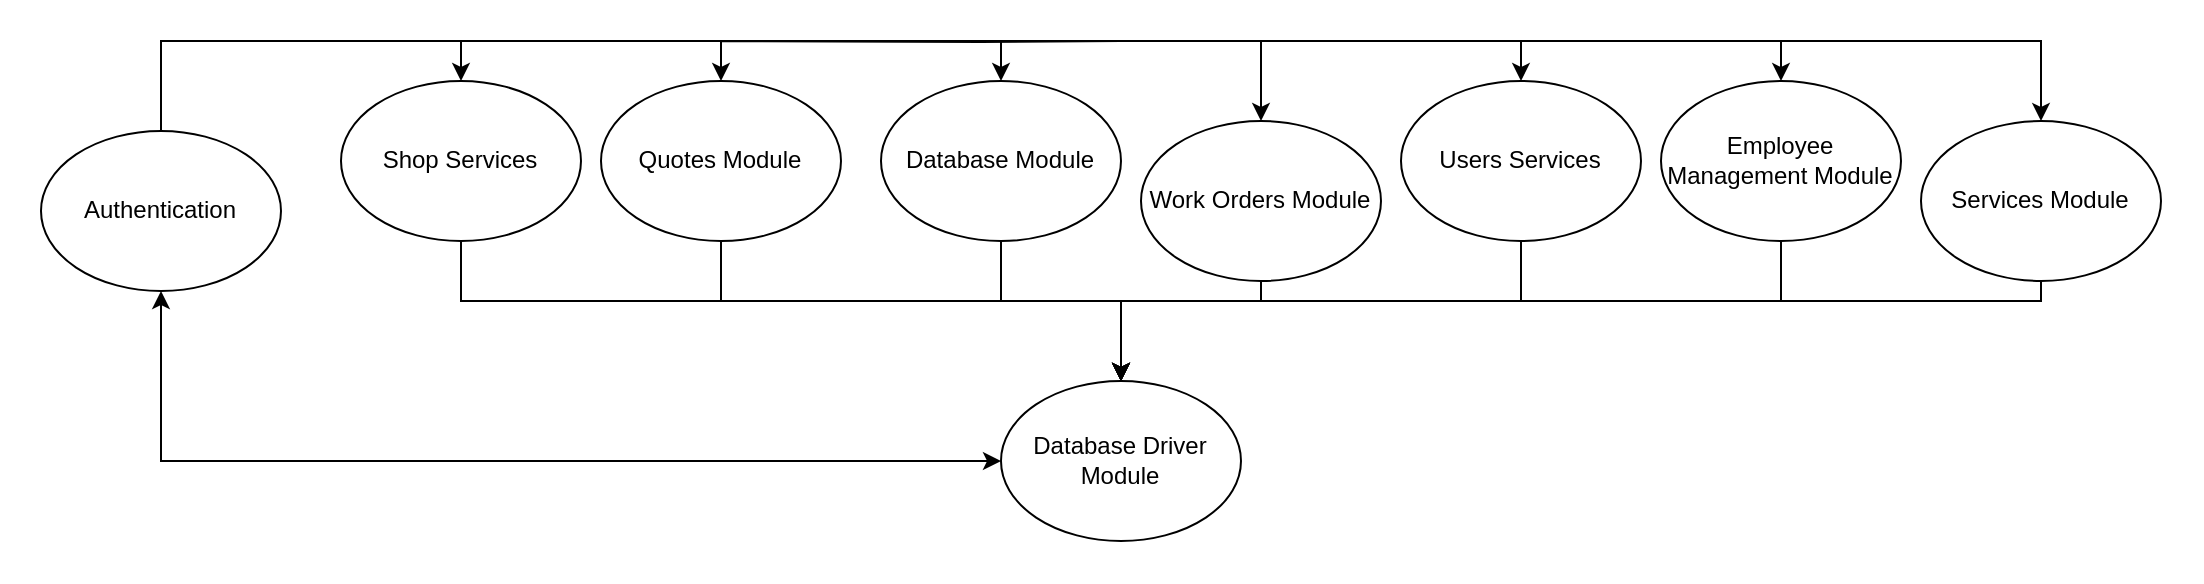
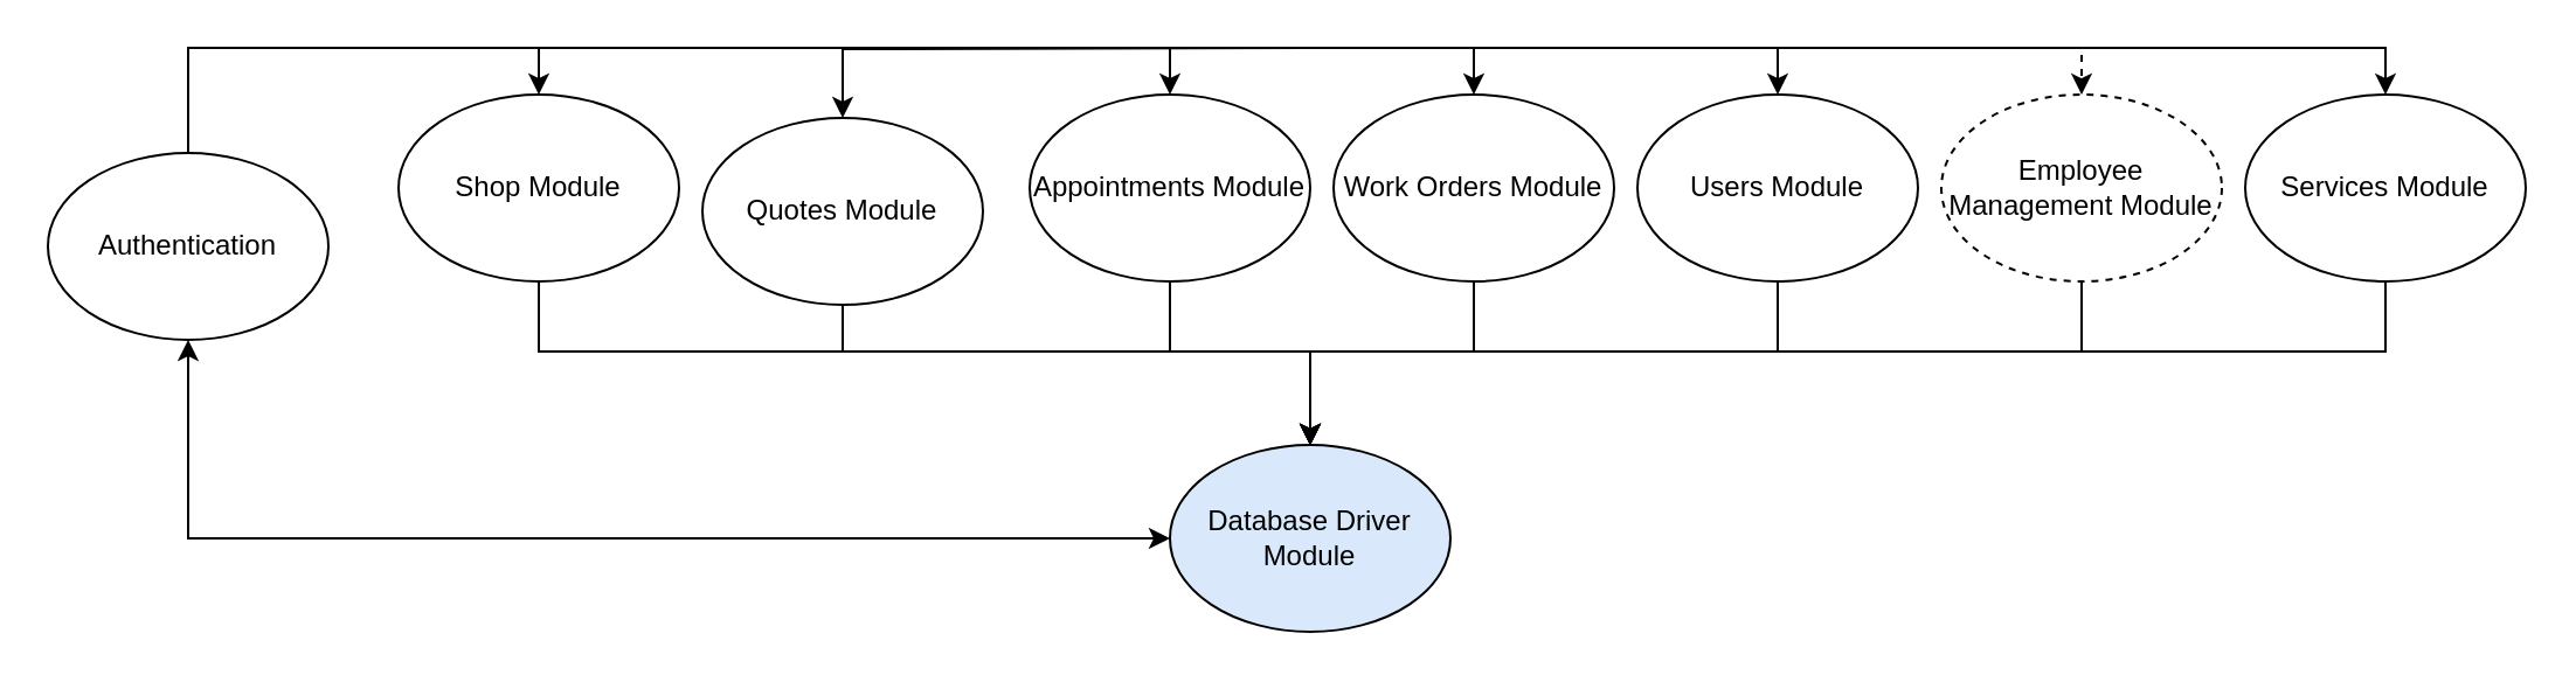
- <mxCell id="19" style="edgeStyle=orthogonalEdgeStyle;rounded=0;orthogonalLoop=1;jettySize=auto;html=1;entryX=0.5;entryY=0;entryDx=0;entryDy=0;" parent="1" source="22" target="5" edge="1"><mxGeometry relative="1" as="geometry"><Array as="points"><mxPoint x="80" y="20" /><mxPoint x="890" y="20" /></Array></mxGeometry></mxCell>
+ <mxCell id="19" style="edgeStyle=orthogonalEdgeStyle;rounded=0;orthogonalLoop=1;jettySize=auto;html=1;entryX=0.5;entryY=0;entryDx=0;entryDy=0;dashed=1;" parent="1" source="22" target="5" edge="1"><mxGeometry relative="1" as="geometry"><Array as="points"><mxPoint x="80" y="20" /><mxPoint x="890" y="20" /></Array></mxGeometry></mxCell>
- <mxCell id="13" value="Shop Services" style="ellipse;whiteSpace=wrap;html=1;" parent="1" vertex="1"><mxGeometry x="170" y="40" width="120" height="80" as="geometry" /></mxCell>
+ <mxCell id="13" value="Shop Module" style="ellipse;whiteSpace=wrap;html=1;" parent="1" vertex="1"><mxGeometry x="170" y="40" width="120" height="80" as="geometry" /></mxCell>
- <mxCell id="9" value="Quotes Module" style="ellipse;whiteSpace=wrap;html=1;" parent="1" vertex="1"><mxGeometry x="300" y="40" width="120" height="80" as="geometry" /></mxCell>
+ <mxCell id="9" value="Quotes Module" style="ellipse;whiteSpace=wrap;html=1;" parent="1" vertex="1"><mxGeometry x="300" y="50" width="120" height="80" as="geometry" /></mxCell>
- <mxCell id="7" value="Database Module" style="ellipse;whiteSpace=wrap;html=1;" parent="1" vertex="1"><mxGeometry x="440" y="40" width="120" height="80" as="geometry" /></mxCell>
+ <mxCell id="7" value="Appointments Module" style="ellipse;whiteSpace=wrap;html=1;" parent="1" vertex="1"><mxGeometry x="440" y="40" width="120" height="80" as="geometry" /></mxCell>
- <mxCell id="3" value="Users Services" style="ellipse;whiteSpace=wrap;html=1;" parent="1" vertex="1"><mxGeometry x="700" y="40" width="120" height="80" as="geometry" /></mxCell>
+ <mxCell id="3" value="Users Module" style="ellipse;whiteSpace=wrap;html=1;" parent="1" vertex="1"><mxGeometry x="700" y="40" width="120" height="80" as="geometry" /></mxCell>
- <mxCell id="5" value="Employee Management Module" style="ellipse;whiteSpace=wrap;html=1;" parent="1" vertex="1"><mxGeometry x="830" y="40" width="120" height="80" as="geometry" /></mxCell>
+ <mxCell id="5" value="Employee Management Module" style="ellipse;whiteSpace=wrap;html=1;dashed=1;" parent="1" vertex="1"><mxGeometry x="830" y="40" width="120" height="80" as="geometry" /></mxCell>
- <mxCell id="24" value="Work Orders Module" style="ellipse;whiteSpace=wrap;html=1;" parent="1" vertex="1"><mxGeometry x="570" y="60" width="120" height="80" as="geometry" /></mxCell>
+ <mxCell id="24" value="Work Orders Module" style="ellipse;whiteSpace=wrap;html=1;" parent="1" vertex="1"><mxGeometry x="570" y="40" width="120" height="80" as="geometry" /></mxCell>
- <mxCell id="11" value="Services Module" style="ellipse;whiteSpace=wrap;html=1;" parent="1" vertex="1"><mxGeometry x="960" y="60" width="120" height="80" as="geometry" /></mxCell>
+ <mxCell id="11" value="Services Module" style="ellipse;whiteSpace=wrap;html=1;" parent="1" vertex="1"><mxGeometry x="960" y="40" width="120" height="80" as="geometry" /></mxCell>
- <mxCell id="25" value="Database Driver Module" style="ellipse;whiteSpace=wrap;html=1;" vertex="1" parent="1"><mxGeometry x="500" y="190" width="120" height="80" as="geometry" /></mxCell>
+ <mxCell id="25" value="Database Driver Module" style="ellipse;whiteSpace=wrap;html=1;fillColor=#dae8fc;" vertex="1" parent="1"><mxGeometry x="500" y="190" width="120" height="80" as="geometry" /></mxCell>
